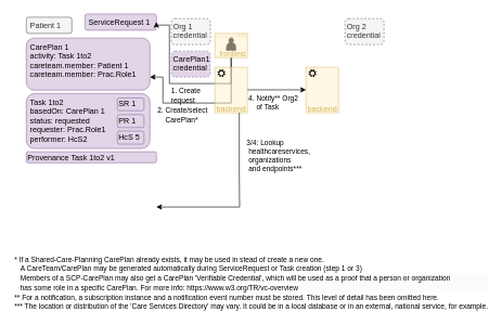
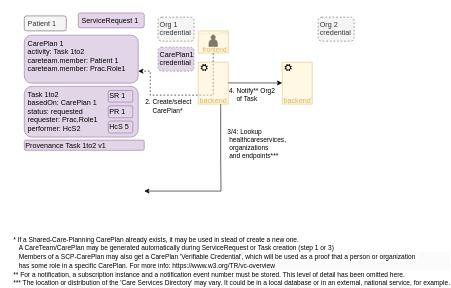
- <mxCell id="6" style="edgeStyle=orthogonalEdgeStyle;rounded=0;orthogonalLoop=1;jettySize=auto;html=1;exitX=0.5;exitY=1;exitDx=0;exitDy=0;entryX=1;entryY=0.5;entryDx=0;entryDy=0;" parent="1" source="17" target="4" edge="1"><mxGeometry relative="1" as="geometry"><mxPoint x="354.005" y="87.125" as="sourcePoint" /><Array as="points"><mxPoint x="355" y="128" /><mxPoint x="260" y="128" /><mxPoint x="260" y="38" /><mxPoint x="240" y="38" /></Array></mxGeometry></mxCell>
- <mxCell id="7" value="1. Create&amp;nbsp;&lt;div&gt;request&lt;/div&gt;" style="edgeLabel;html=1;align=left;verticalAlign=middle;resizable=0;points=[];" parent="6" vertex="1" connectable="0"><mxGeometry x="0.349" y="-1" relative="1" as="geometry"><mxPoint y="51" as="offset" /></mxGeometry></mxCell>
- <mxCell id="8" style="edgeStyle=orthogonalEdgeStyle;rounded=0;orthogonalLoop=1;jettySize=auto;html=1;exitX=0.5;exitY=1;exitDx=0;exitDy=0;entryX=1;entryY=0.75;entryDx=0;entryDy=0;" parent="1" source="17" target="29" edge="1"><mxGeometry relative="1" as="geometry"><mxPoint x="354.005" y="87.125" as="sourcePoint" /><mxPoint x="300" y="188" as="targetPoint" /><Array as="points"><mxPoint x="355" y="158" /><mxPoint x="250" y="158" /><mxPoint x="250" y="118" /></Array></mxGeometry></mxCell>
+ <mxCell id="8" style="edgeStyle=orthogonalEdgeStyle;rounded=0;orthogonalLoop=1;jettySize=auto;html=1;exitX=0.5;exitY=1;exitDx=0;exitDy=0;entryX=1;entryY=0.75;entryDx=0;entryDy=0;dashed=1;" parent="1" source="17" target="29" edge="1"><mxGeometry relative="1" as="geometry"><mxPoint x="354.005" y="87.125" as="sourcePoint" /><mxPoint x="300" y="188" as="targetPoint" /><Array as="points"><mxPoint x="355" y="158" /><mxPoint x="250" y="158" /><mxPoint x="250" y="118" /></Array></mxGeometry></mxCell>
